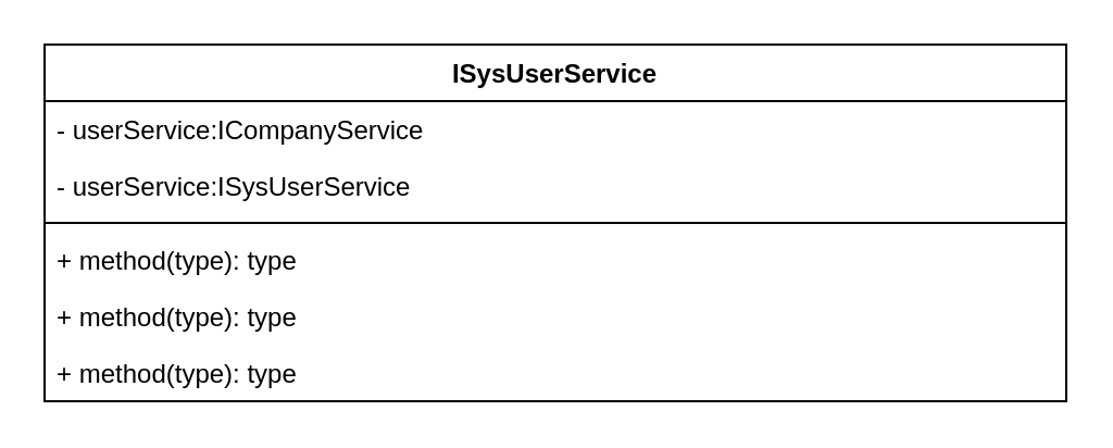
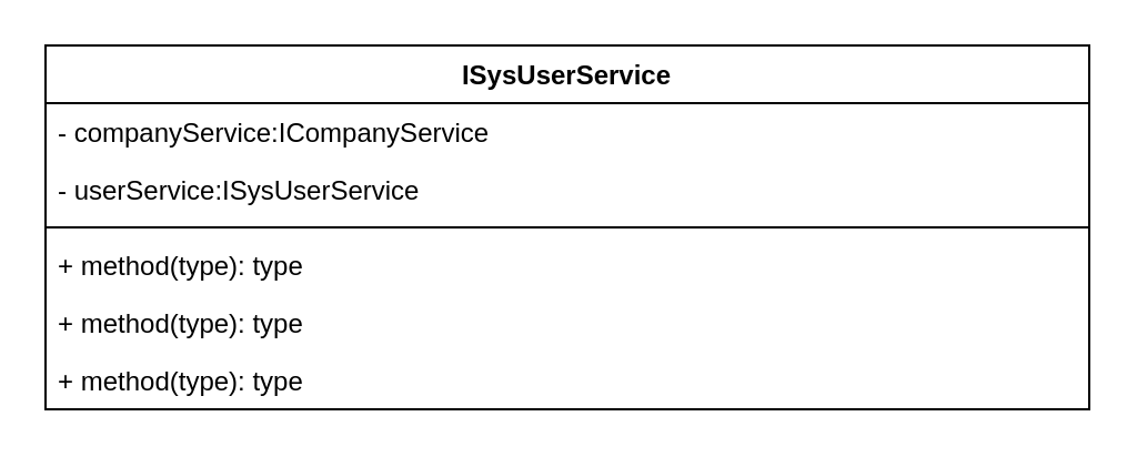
- <mxCell id="3" value="- userService:ICompanyService" style="text;strokeColor=none;fillColor=none;align=left;verticalAlign=top;spacingLeft=4;spacingRight=4;overflow=hidden;rotatable=0;points=[[0,0.5],[1,0.5]];portConstraint=eastwest;" vertex="1" parent="2"><mxGeometry y="26" width="470" height="26" as="geometry" /></mxCell>
+ <mxCell id="3" value="- companyService:ICompanyService" style="text;strokeColor=none;fillColor=none;align=left;verticalAlign=top;spacingLeft=4;spacingRight=4;overflow=hidden;rotatable=0;points=[[0,0.5],[1,0.5]];portConstraint=eastwest;" vertex="1" parent="2"><mxGeometry y="26" width="470" height="26" as="geometry" /></mxCell>
